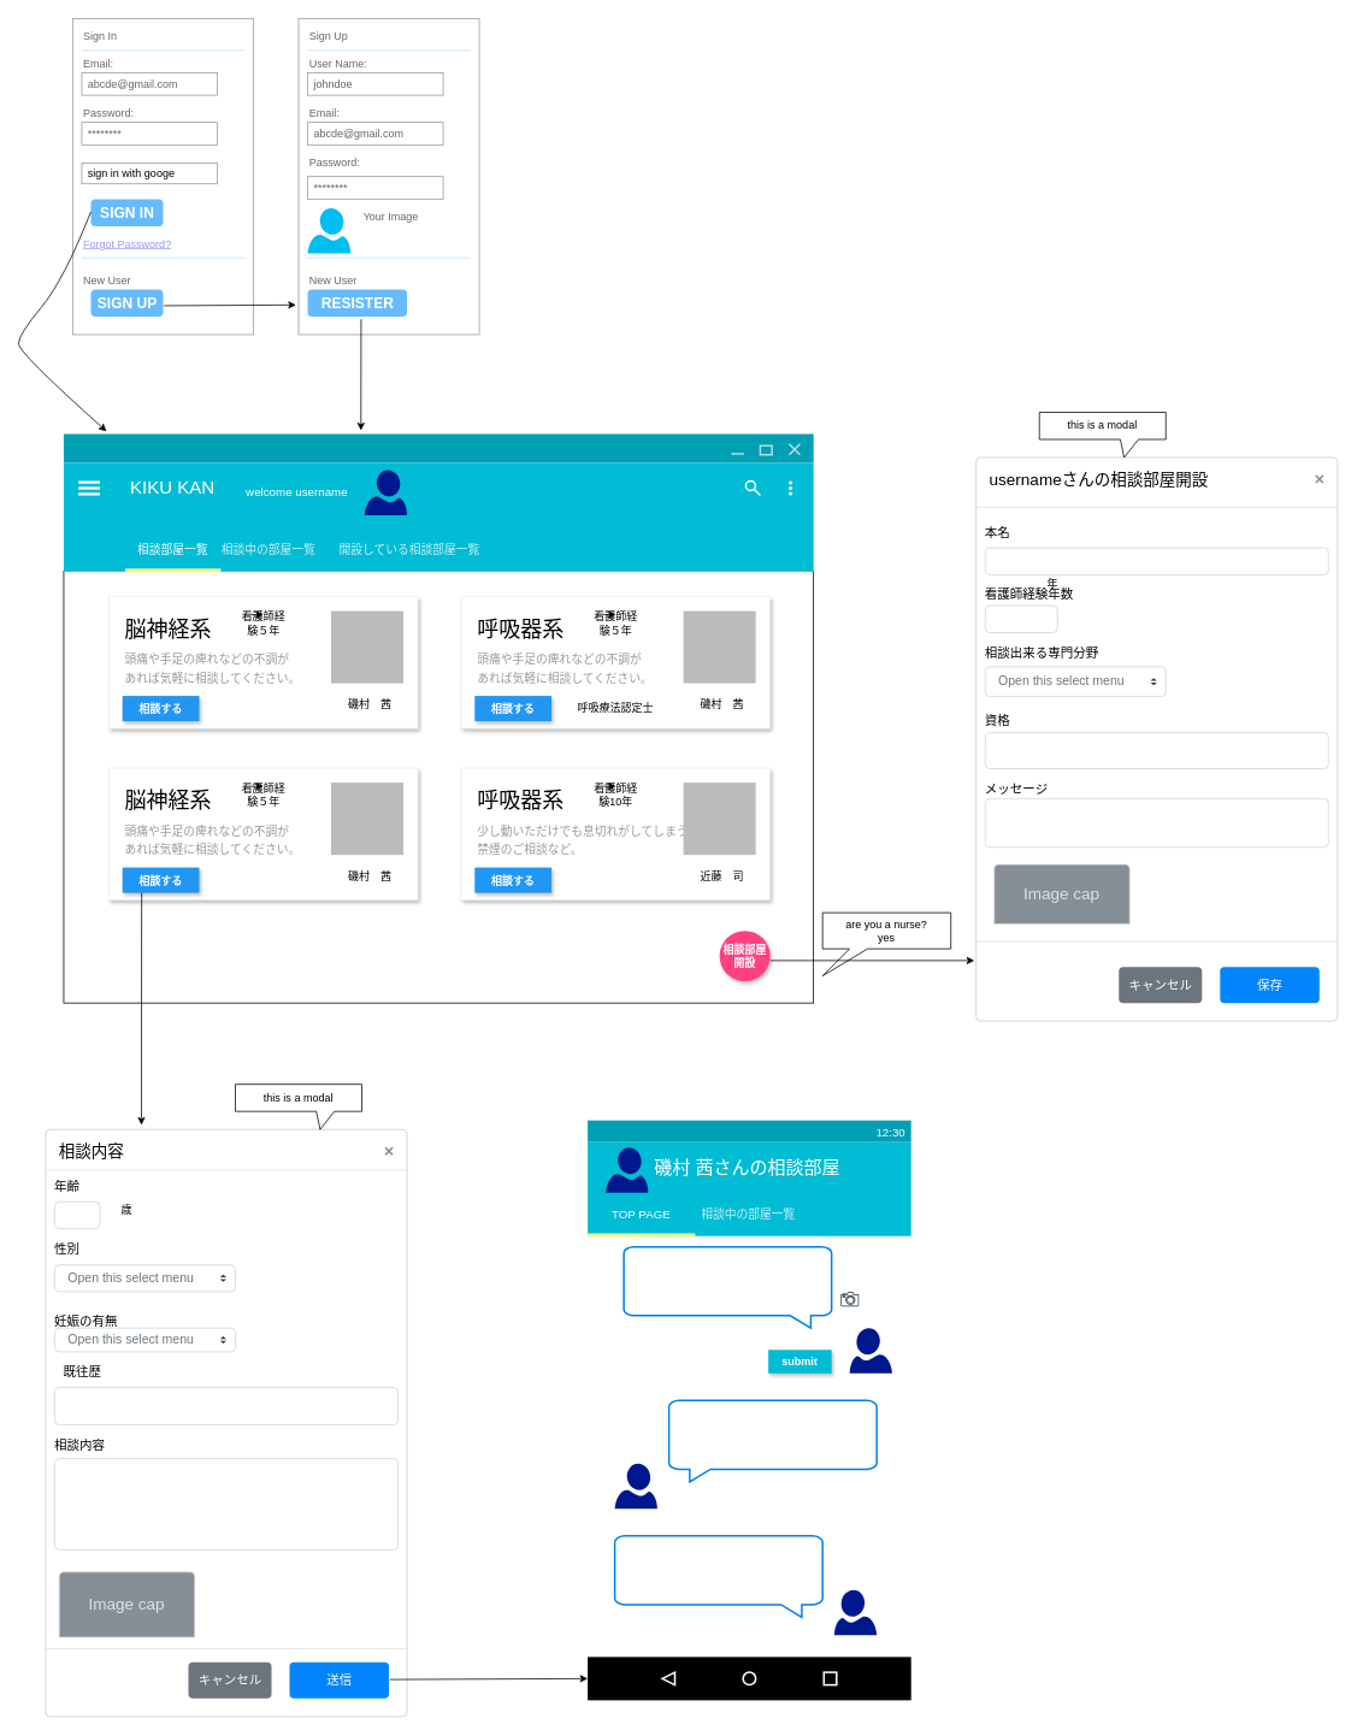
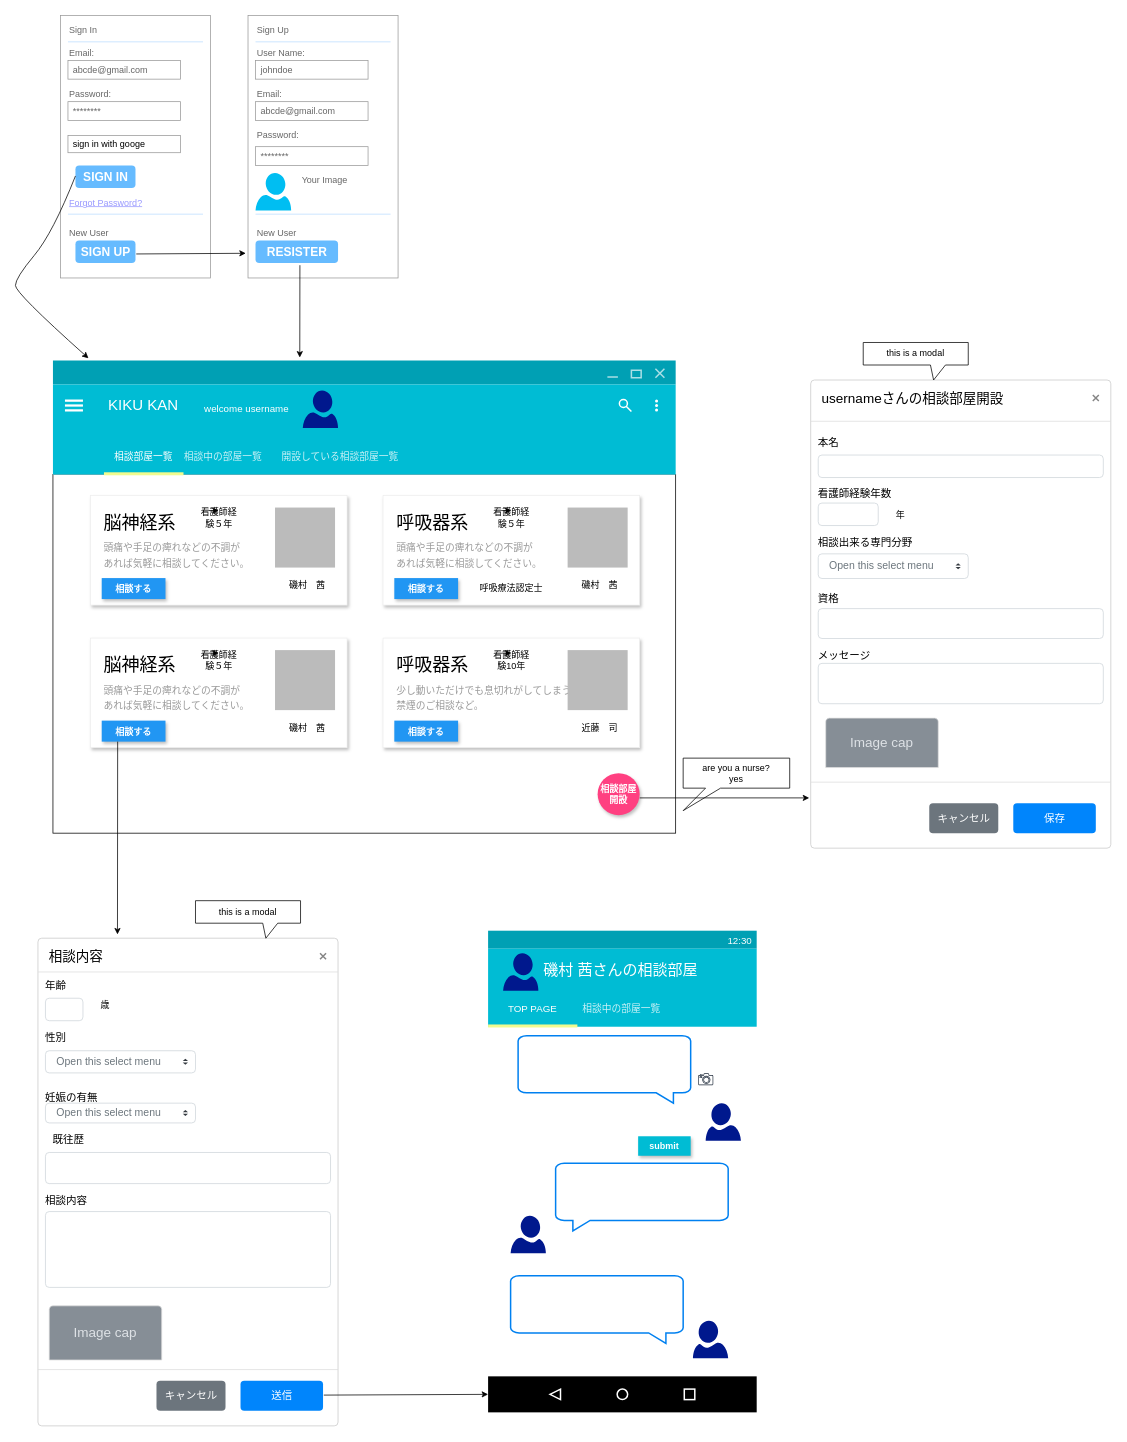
- <mxCell id="71" value="年" style="text;html=1;strokeColor=none;fillColor=none;align=center;verticalAlign=middle;whiteSpace=wrap;rounded=0;" vertex="1" parent="55"><mxGeometry x="65" y="127.863" width="40" height="26.553" as="geometry" /></mxCell>
+ <mxCell id="71" value="年" style="text;html=1;strokeColor=none;fillColor=none;align=center;verticalAlign=middle;whiteSpace=wrap;rounded=0;" vertex="1" parent="55"><mxGeometry x="100" y="167.863" width="40" height="26.553" as="geometry" /></mxCell>
- <mxCell id="149" value="submit" style="dashed=0;align=center;fontSize=12;shape=rect;strokeColor=none;fontStyle=1;shadow=1;fontColor=#ffffff;fillColor=#00BCD4;" vertex="1" parent="134"><mxGeometry x="200" y="254" width="70" height="26" as="geometry" /></mxCell>
+ <mxCell id="149" value="submit" style="dashed=0;align=center;fontSize=12;shape=rect;strokeColor=none;fontStyle=1;shadow=1;fontColor=#ffffff;fillColor=#00BCD4;" vertex="1" parent="134"><mxGeometry x="200" y="274" width="70" height="26" as="geometry" /></mxCell>
